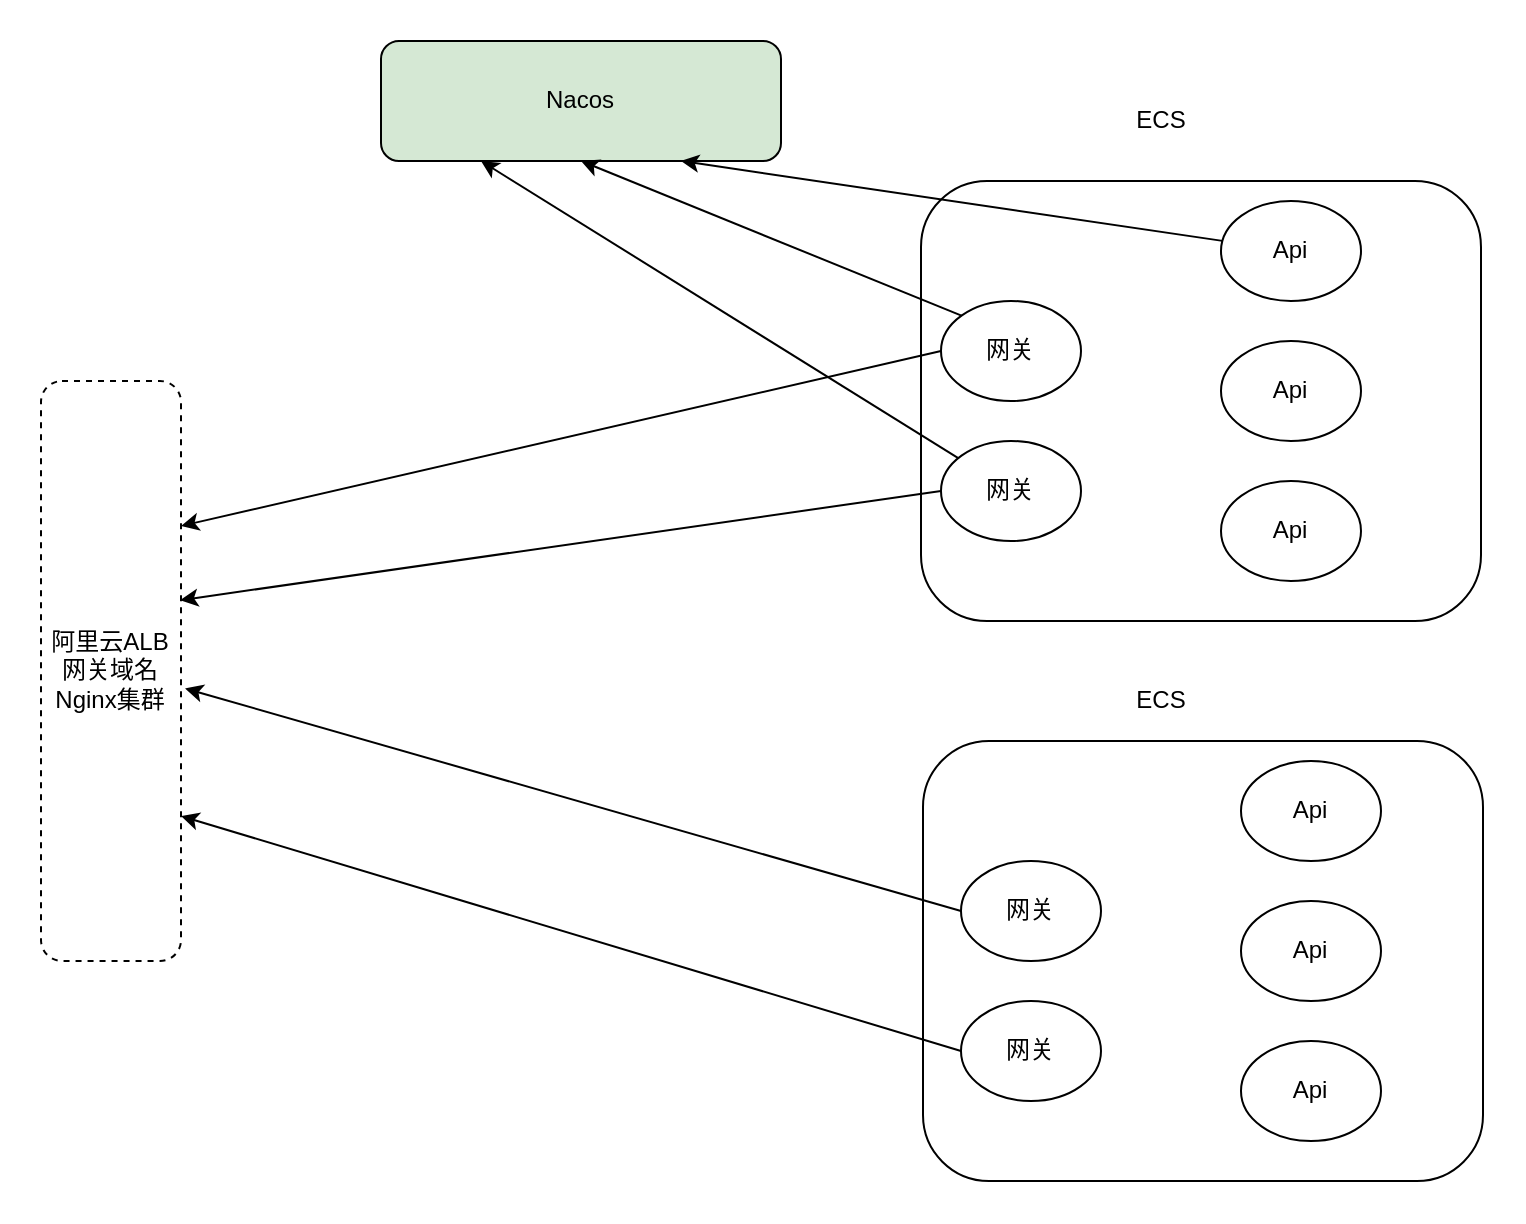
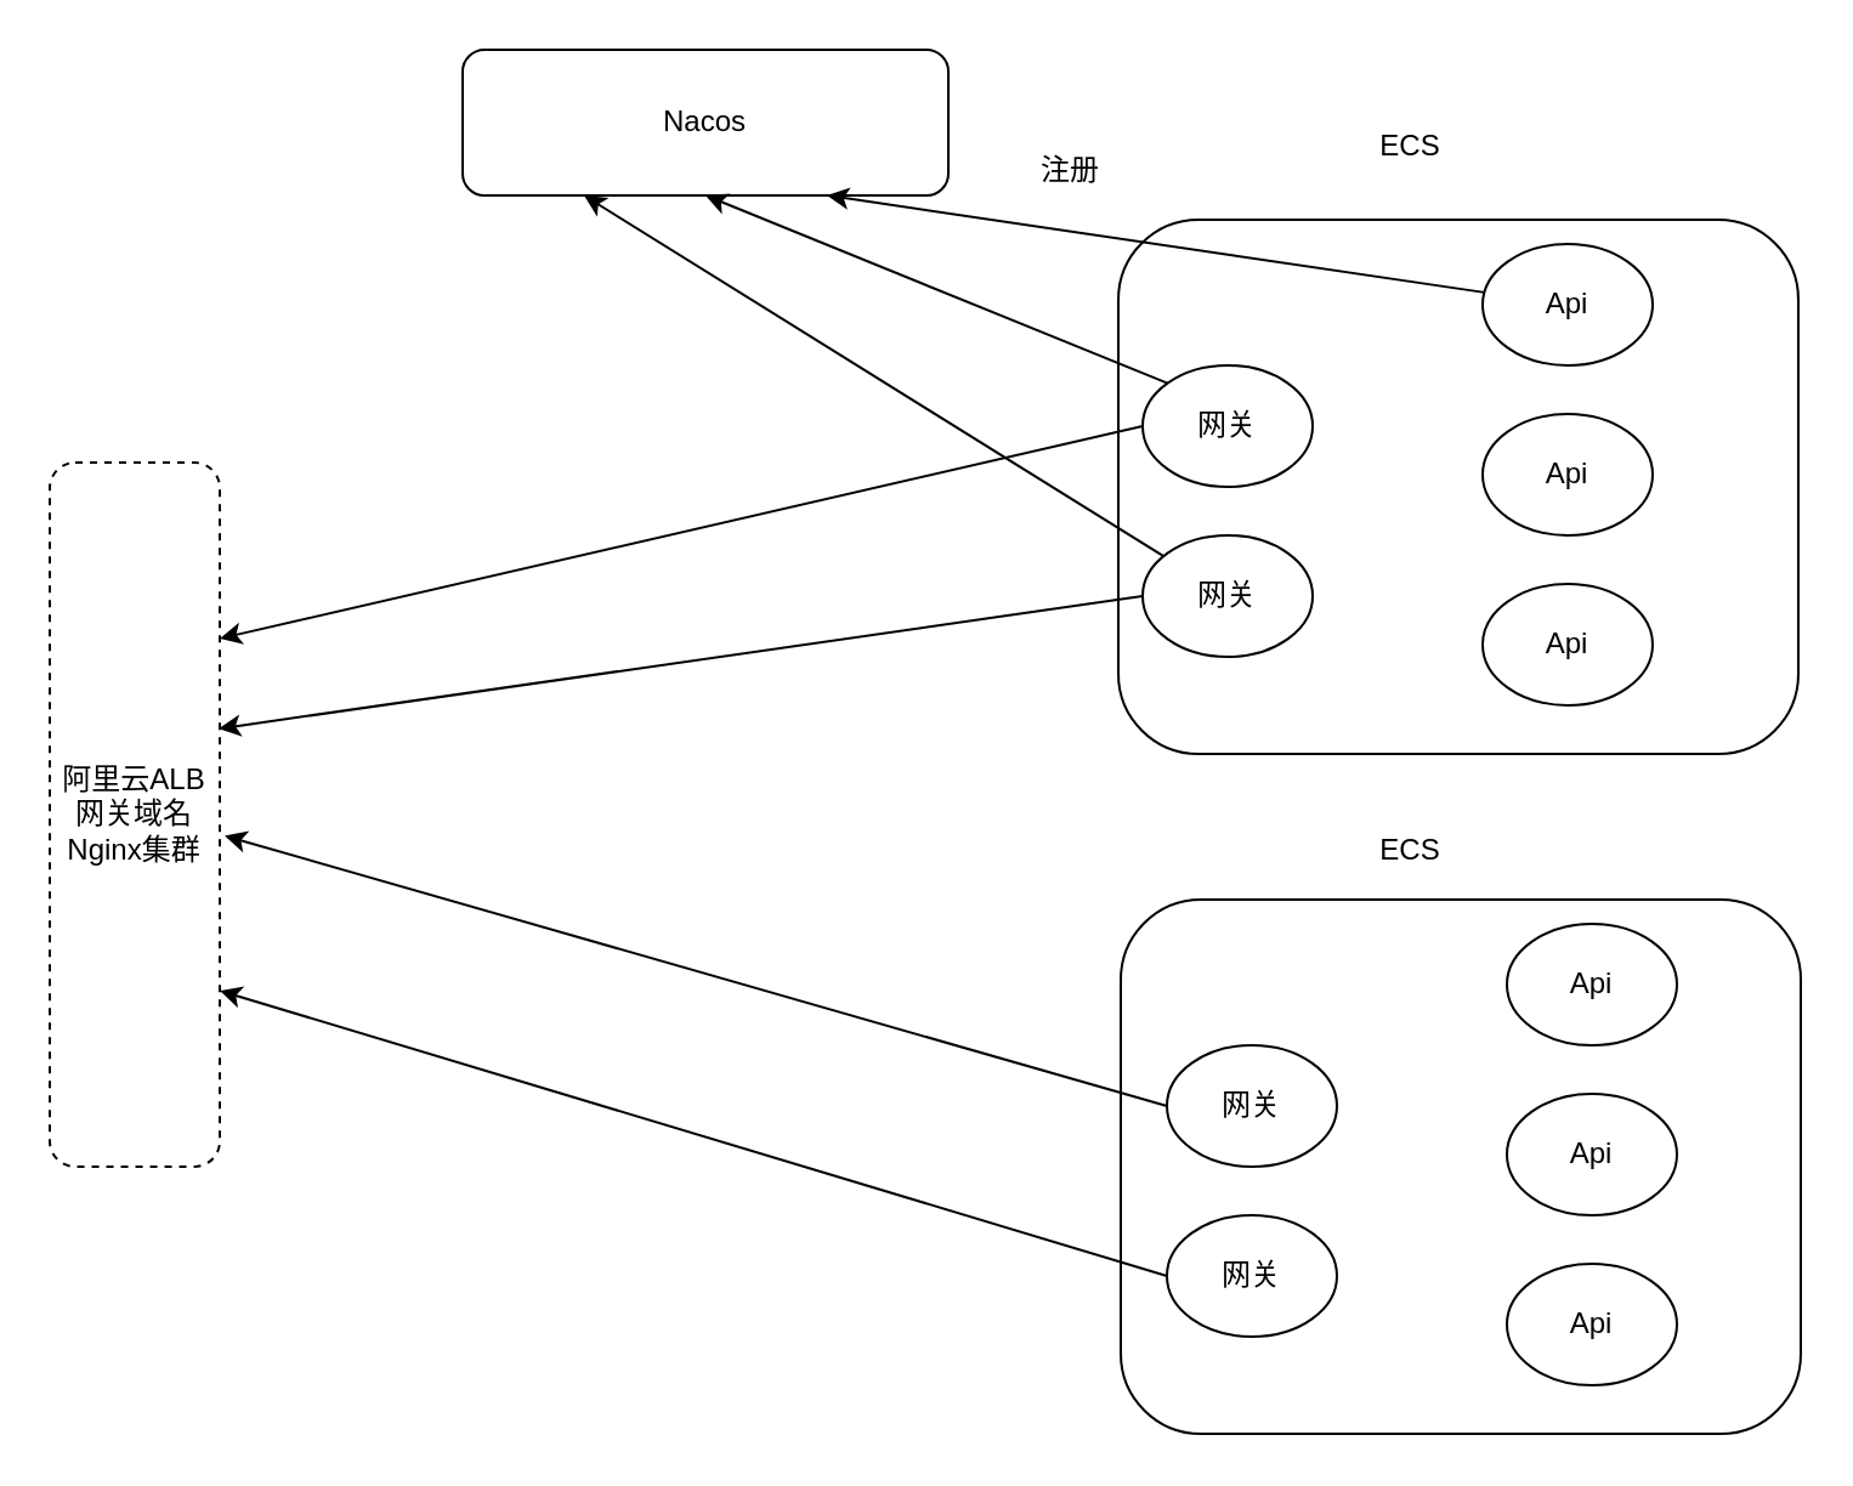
- <mxCell id="3" value="Nacos" style="rounded=1;whiteSpace=wrap;html=1;fillColor=#d5e8d4;" vertex="1" parent="1"><mxGeometry x="190" y="20" width="200" height="60" as="geometry" /></mxCell>
+ <mxCell id="3" value="Nacos" style="rounded=1;whiteSpace=wrap;html=1;" vertex="1" parent="1"><mxGeometry x="190" y="20" width="200" height="60" as="geometry" /></mxCell>
+ <mxCell id="13" value="注册" style="text;html=1;align=center;verticalAlign=middle;resizable=0;points=[];autosize=1;strokeColor=none;fillColor=none;" vertex="1" parent="1"><mxGeometry x="415" y="55" width="50" height="30" as="geometry" /></mxCell>
